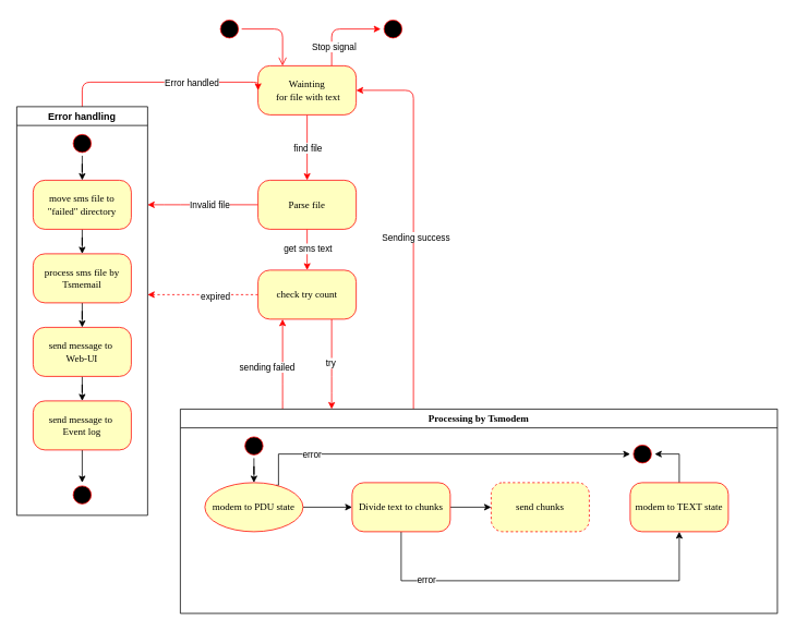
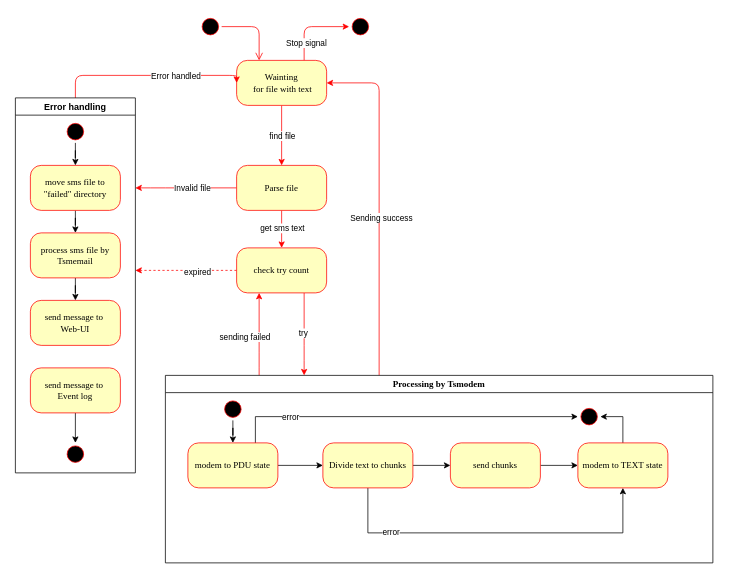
- <mxCell id="47" value="" style="edgeStyle=orthogonalEdgeStyle;rounded=0;orthogonalLoop=1;jettySize=auto;html=1;" edge="1" parent="42" source="48" target="50"><mxGeometry relative="1" as="geometry" /></mxCell>
- <mxCell id="31" value="modem to PDU state" style="ellipse;whiteSpace=wrap;html=1;fontFamily=Verdana;fillColor=#ffffc0;strokeColor=#ff0000;fontColor=#000000;arcSize=24;shadow=0;comic=0;labelBackgroundColor=none;" vertex="1" parent="21"><mxGeometry x="30" y="90" width="120" height="60" as="geometry" /></mxCell>
+ <mxCell id="31" value="modem to PDU state" style="whiteSpace=wrap;html=1;fontFamily=Verdana;fillColor=#ffffc0;strokeColor=#ff0000;fontColor=#000000;rounded=1;arcSize=24;shadow=0;comic=0;labelBackgroundColor=none;" vertex="1" parent="21"><mxGeometry x="30" y="90" width="120" height="60" as="geometry" /></mxCell>
- <mxCell id="33" value="send chunks" style="whiteSpace=wrap;html=1;fontFamily=Verdana;fillColor=#ffffc0;strokeColor=#ff0000;fontColor=#000000;rounded=1;arcSize=24;shadow=0;comic=0;labelBackgroundColor=none;dashed=1;" vertex="1" parent="21"><mxGeometry x="380" y="90" width="120" height="60" as="geometry" /></mxCell>
+ <mxCell id="33" value="send chunks" style="whiteSpace=wrap;html=1;fontFamily=Verdana;fillColor=#ffffc0;strokeColor=#ff0000;fontColor=#000000;rounded=1;arcSize=24;shadow=0;comic=0;labelBackgroundColor=none;" vertex="1" parent="21"><mxGeometry x="380" y="90" width="120" height="60" as="geometry" /></mxCell>
+ <mxCell id="32" value="" style="edgeStyle=orthogonalEdgeStyle;rounded=0;orthogonalLoop=1;jettySize=auto;html=1;" edge="1" parent="21" source="33" target="35"><mxGeometry relative="1" as="geometry" /></mxCell>
